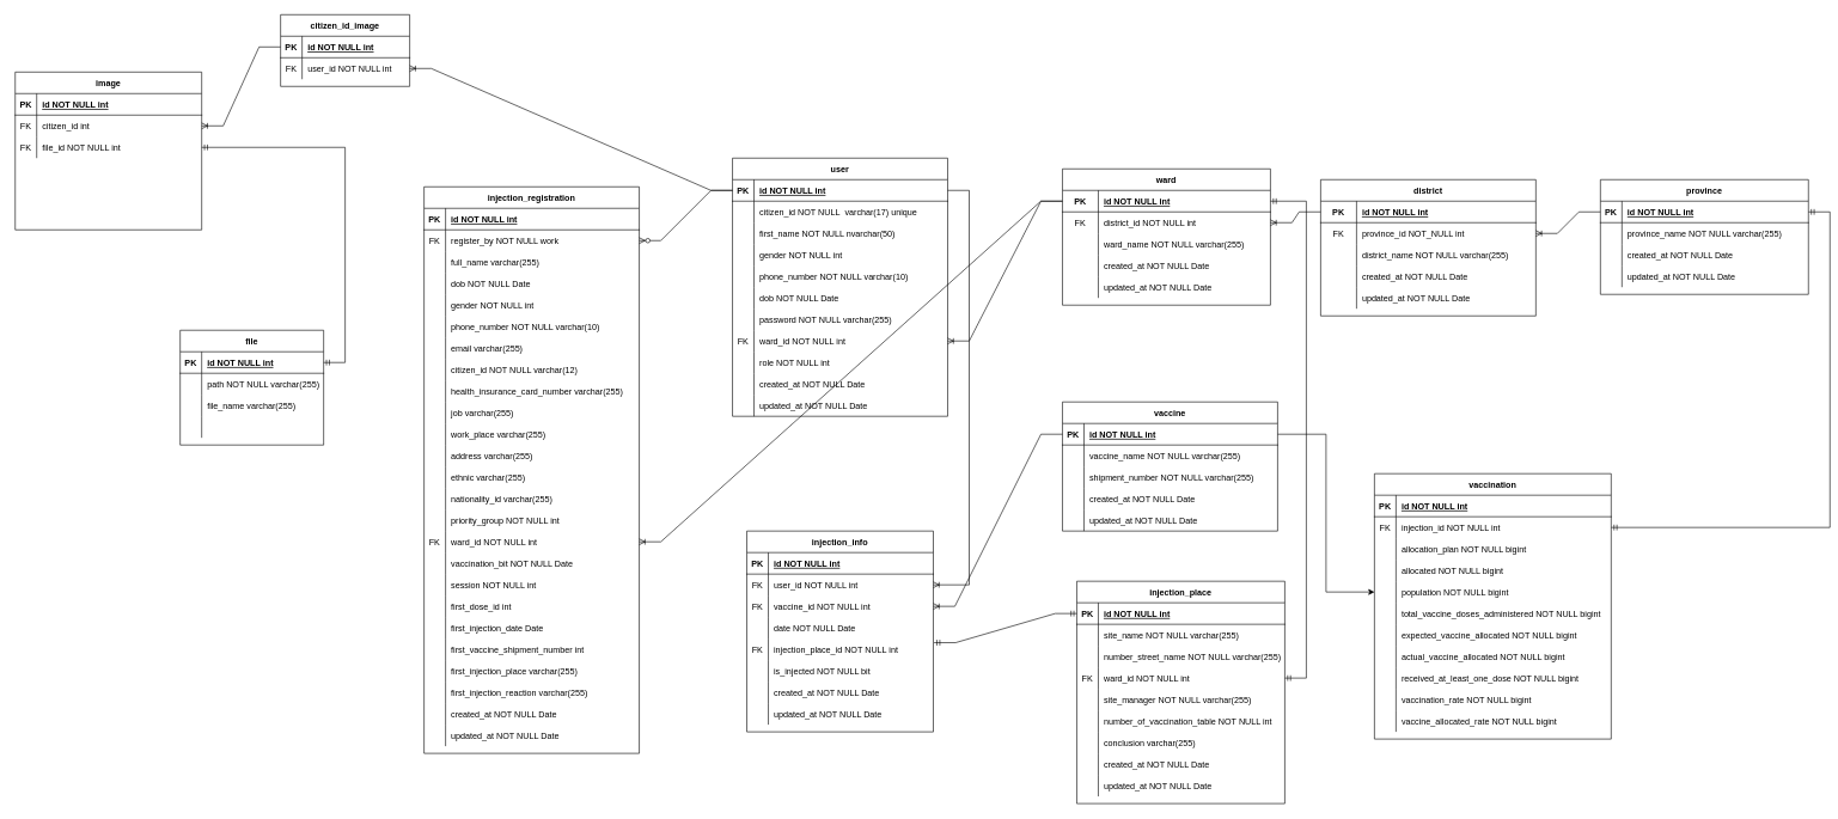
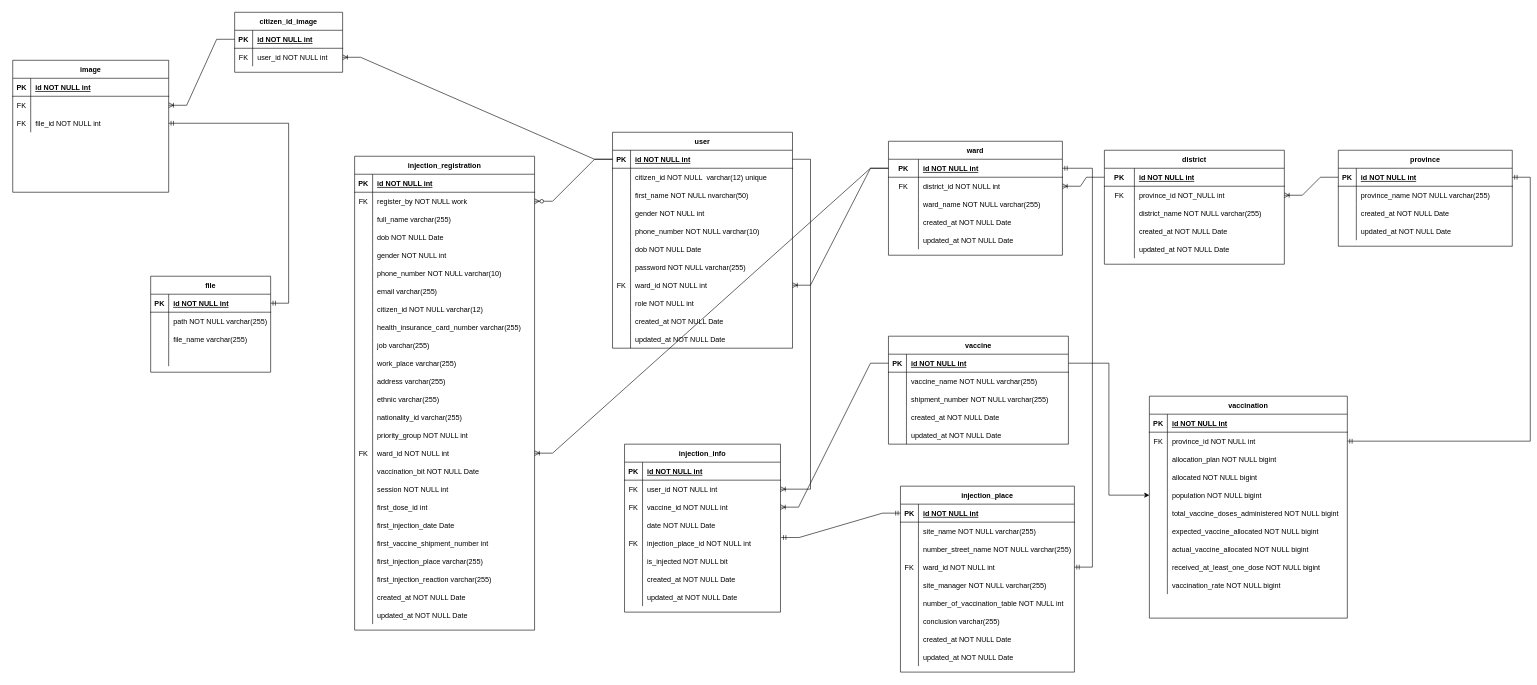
- <mxCell id="277" value="citizen_id int" style="shape=partialRectangle;connectable=0;fillColor=none;top=0;left=0;bottom=0;right=0;align=left;spacingLeft=6;overflow=hidden;" parent="275" vertex="1"><mxGeometry x="30" width="230" height="30" as="geometry"><mxRectangle width="230" height="30" as="alternateBounds" /></mxGeometry></mxCell>
- <mxCell id="8" value="citizen_id NOT NULL  varchar(17) unique" style="shape=partialRectangle;connectable=0;fillColor=none;top=0;left=0;bottom=0;right=0;align=left;spacingLeft=6;overflow=hidden;" parent="6" vertex="1"><mxGeometry x="30" width="270" height="30" as="geometry"><mxRectangle width="270" height="30" as="alternateBounds" /></mxGeometry></mxCell>
+ <mxCell id="8" value="citizen_id NOT NULL  varchar(12) unique" style="shape=partialRectangle;connectable=0;fillColor=none;top=0;left=0;bottom=0;right=0;align=left;spacingLeft=6;overflow=hidden;" parent="6" vertex="1"><mxGeometry x="30" width="270" height="30" as="geometry"><mxRectangle width="270" height="30" as="alternateBounds" /></mxGeometry></mxCell>
- <mxCell id="162" value="injection_id NOT NULL int" style="shape=partialRectangle;connectable=0;fillColor=none;top=0;left=0;bottom=0;right=0;align=left;spacingLeft=6;overflow=hidden;" parent="160" vertex="1"><mxGeometry x="30" width="300" height="30" as="geometry"><mxRectangle width="300" height="30" as="alternateBounds" /></mxGeometry></mxCell>
+ <mxCell id="162" value="province_id NOT NULL int" style="shape=partialRectangle;connectable=0;fillColor=none;top=0;left=0;bottom=0;right=0;align=left;spacingLeft=6;overflow=hidden;" parent="160" vertex="1"><mxGeometry x="30" width="300" height="30" as="geometry"><mxRectangle width="300" height="30" as="alternateBounds" /></mxGeometry></mxCell>
- <mxCell id="189" value="vaccine_allocated_rate NOT NULL bigint" style="shape=partialRectangle;connectable=0;fillColor=none;top=0;left=0;bottom=0;right=0;align=left;spacingLeft=6;overflow=hidden;" parent="187" vertex="1"><mxGeometry x="30" width="300" height="30" as="geometry"><mxRectangle width="300" height="30" as="alternateBounds" /></mxGeometry></mxCell>
